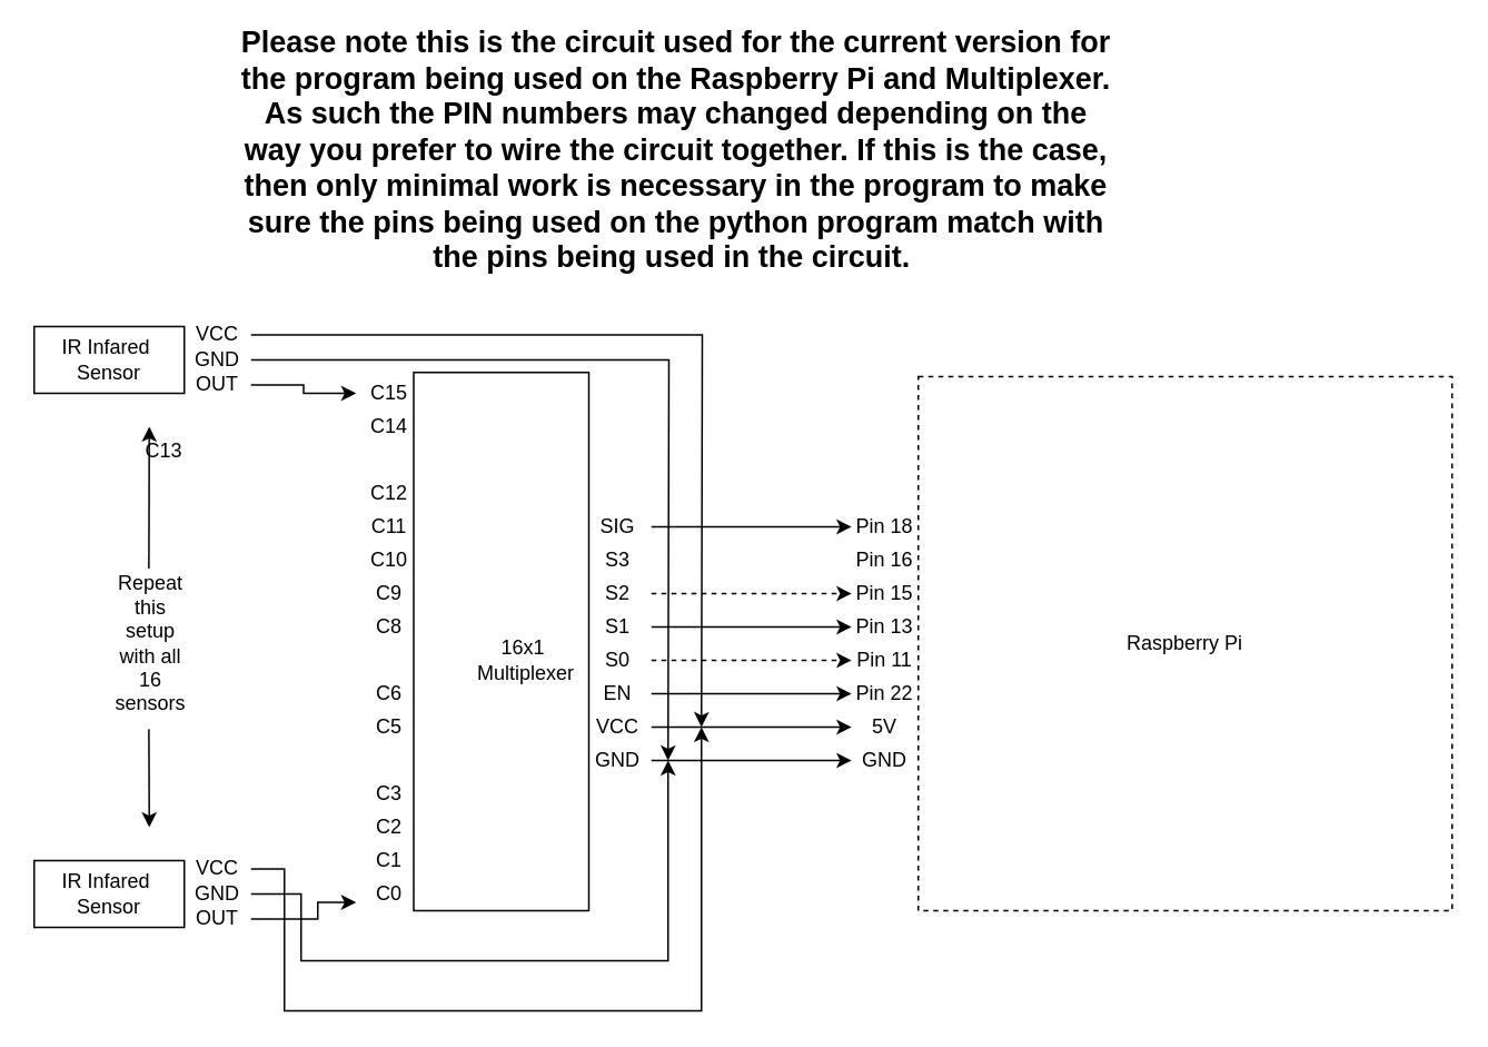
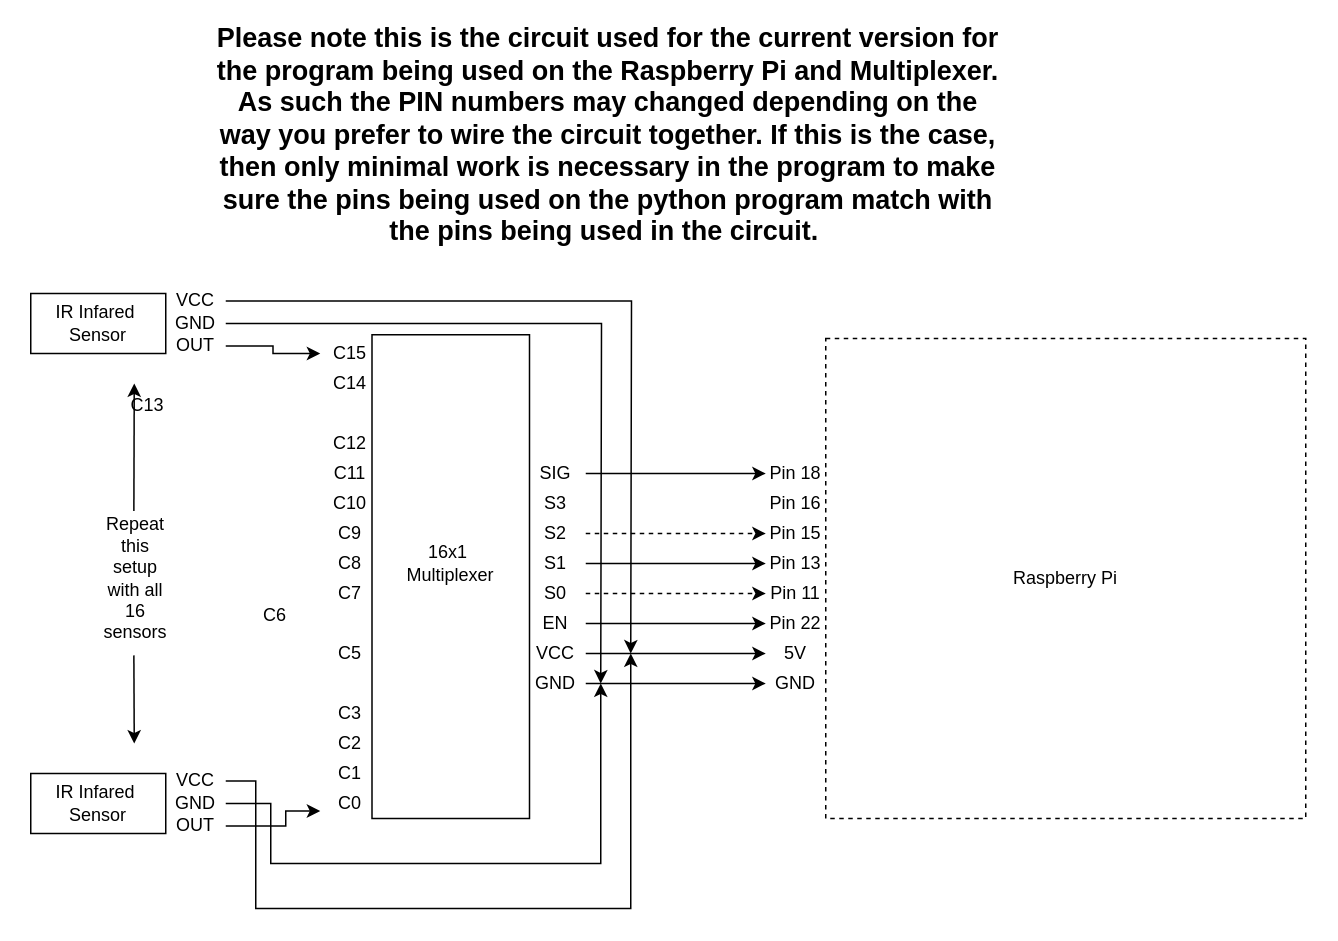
+ <mxCell id="12" value="C7" style="text;html=1;strokeColor=none;fillColor=none;align=center;verticalAlign=middle;whiteSpace=wrap;rounded=0;" vertex="1" parent="1"><mxGeometry x="213" y="380" width="40" height="20" as="geometry" /></mxCell>
- <mxCell id="34" value="16x1&amp;nbsp;&lt;br&gt;Multiplexer" style="text;html=1;strokeColor=none;fillColor=none;align=center;verticalAlign=middle;whiteSpace=wrap;rounded=0;" vertex="1" parent="1"><mxGeometry x="295" y="380" width="40" height="20" as="geometry" /></mxCell>
+ <mxCell id="34" value="16x1&amp;nbsp;&lt;br&gt;Multiplexer" style="text;html=1;strokeColor=none;fillColor=none;align=center;verticalAlign=middle;whiteSpace=wrap;rounded=0;" vertex="1" parent="1"><mxGeometry x="280" y="360" width="40" height="20" as="geometry" /></mxCell>
- <mxCell id="13" value="C6" style="text;html=1;strokeColor=none;fillColor=none;align=center;verticalAlign=middle;whiteSpace=wrap;rounded=0;" vertex="1" parent="1"><mxGeometry x="213" y="400" width="40" height="20" as="geometry" /></mxCell>
+ <mxCell id="13" value="C6" style="text;html=1;strokeColor=none;fillColor=none;align=center;verticalAlign=middle;whiteSpace=wrap;rounded=0;" vertex="1" parent="1"><mxGeometry x="163" y="395" width="40" height="20" as="geometry" /></mxCell>
